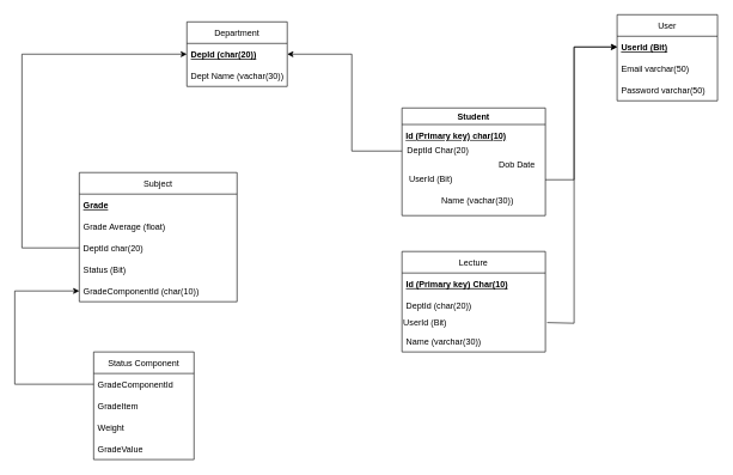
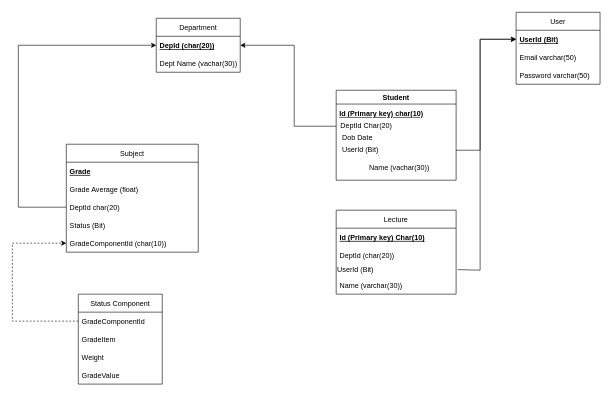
- <mxCell id="4" value="Dob Date" style="text;html=1;align=center;verticalAlign=middle;resizable=0;points=[];autosize=1;strokeColor=none;fillColor=none;" vertex="1" parent="2"><mxGeometry x="125" y="70" width="70" height="20" as="geometry" /></mxCell>
+ <mxCell id="4" value="Dob Date" style="text;html=1;align=center;verticalAlign=middle;resizable=0;points=[];autosize=1;strokeColor=none;fillColor=none;" vertex="1" parent="2"><mxGeometry y="70" width="70" height="20" as="geometry" /></mxCell>
- <mxCell id="34" style="edgeStyle=orthogonalEdgeStyle;rounded=0;orthogonalLoop=1;jettySize=auto;html=1;exitX=0;exitY=0.5;exitDx=0;exitDy=0;entryX=0;entryY=0.5;entryDx=0;entryDy=0;" edge="1" parent="1" source="30" target="28"><mxGeometry relative="1" as="geometry"><Array as="points"><mxPoint x="20" y="535" /><mxPoint x="20" y="405" /></Array></mxGeometry></mxCell>
+ <mxCell id="34" style="edgeStyle=orthogonalEdgeStyle;rounded=0;orthogonalLoop=1;jettySize=auto;html=1;exitX=0;exitY=0.5;exitDx=0;exitDy=0;entryX=0;entryY=0.5;entryDx=0;entryDy=0;dashed=1;" edge="1" parent="1" source="30" target="28"><mxGeometry relative="1" as="geometry"><Array as="points"><mxPoint x="20" y="535" /><mxPoint x="20" y="405" /></Array></mxGeometry></mxCell>
